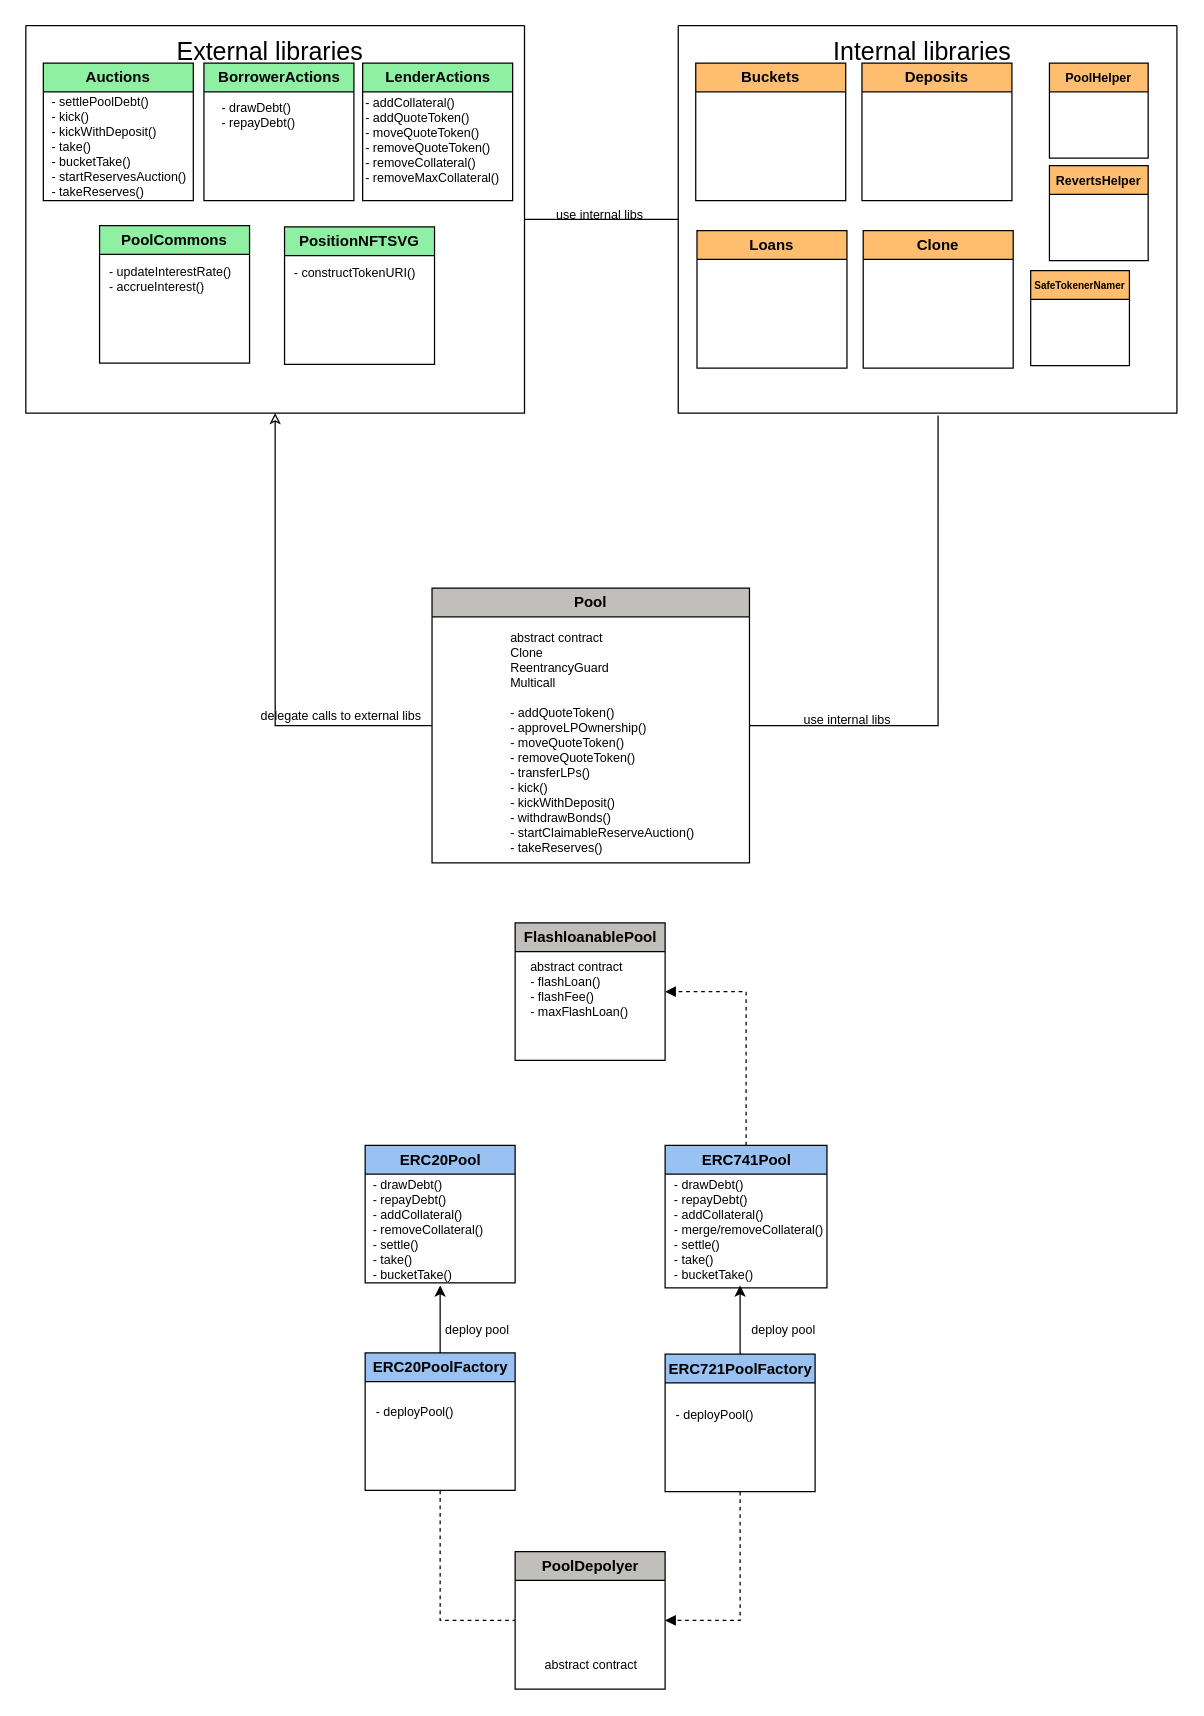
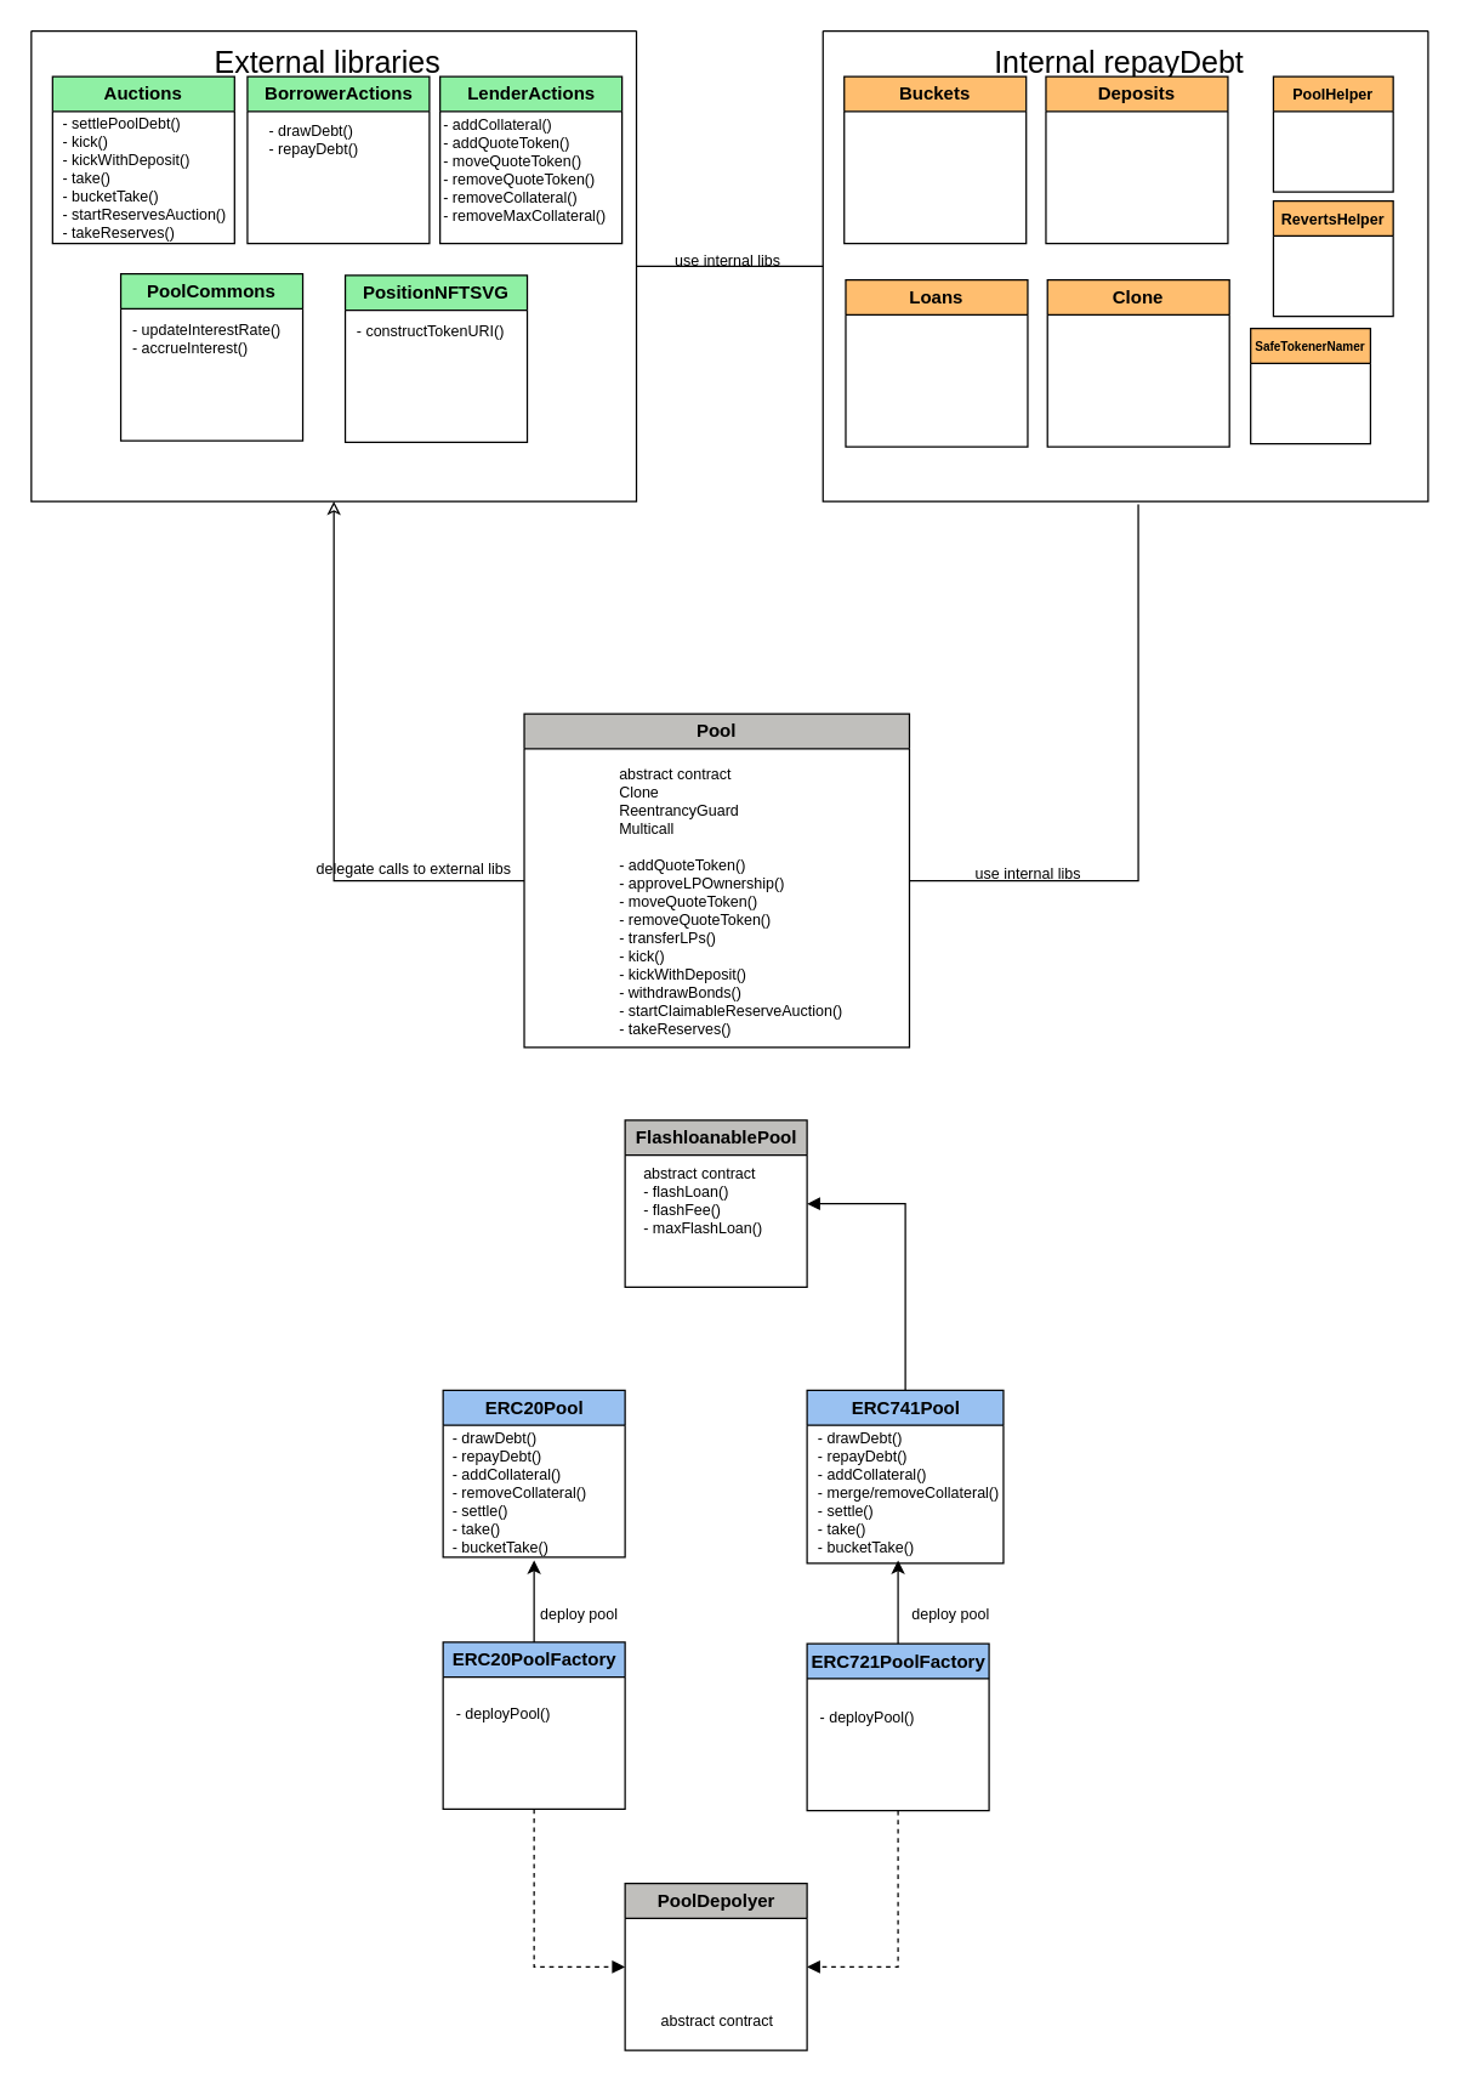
- <mxCell id="4" value="&lt;font style=&quot;font-size: 20px;&quot;&gt;Internal libraries&lt;br&gt;&lt;/font&gt;" style="text;html=1;align=center;verticalAlign=middle;resizable=0;points=[];autosize=1;strokeColor=none;fillColor=none;" parent="3" vertex="1"><mxGeometry x="110" width="170" height="40" as="geometry" /></mxCell>
+ <mxCell id="4" value="&lt;font style=&quot;font-size: 20px;&quot;&gt;Internal repayDebt&lt;br&gt;&lt;/font&gt;" style="text;html=1;align=center;verticalAlign=middle;resizable=0;points=[];autosize=1;strokeColor=none;fillColor=none;" parent="3" vertex="1"><mxGeometry x="110" width="170" height="40" as="geometry" /></mxCell>
- <mxCell id="27" style="edgeStyle=orthogonalEdgeStyle;rounded=0;orthogonalLoop=1;jettySize=auto;html=1;entryX=1;entryY=0.5;entryDx=0;entryDy=0;fontSize=10;endArrow=block;endFill=1;dashed=1;" parent="1" source="28" target="24" edge="1"><mxGeometry relative="1" as="geometry" /></mxCell>
+ <mxCell id="27" style="edgeStyle=orthogonalEdgeStyle;rounded=0;orthogonalLoop=1;jettySize=auto;html=1;entryX=1;entryY=0.5;entryDx=0;entryDy=0;fontSize=10;endArrow=block;endFill=1;dashed=0;" parent="1" source="28" target="24" edge="1"><mxGeometry relative="1" as="geometry" /></mxCell>
- <mxCell id="29" style="edgeStyle=orthogonalEdgeStyle;rounded=0;orthogonalLoop=1;jettySize=auto;html=1;exitX=0.5;exitY=1;exitDx=0;exitDy=0;entryX=0;entryY=0.5;entryDx=0;entryDy=0;dashed=1;fontSize=10;endArrow=none;endFill=1;" parent="1" source="31" target="35" edge="1"><mxGeometry relative="1" as="geometry"><mxPoint x="351.5" y="1106" as="sourcePoint" /><mxPoint x="411.5" y="1215" as="targetPoint" /></mxGeometry></mxCell>
+ <mxCell id="29" style="edgeStyle=orthogonalEdgeStyle;rounded=0;orthogonalLoop=1;jettySize=auto;html=1;exitX=0.5;exitY=1;exitDx=0;exitDy=0;entryX=0;entryY=0.5;entryDx=0;entryDy=0;dashed=1;fontSize=10;endArrow=block;endFill=1;" parent="1" source="31" target="35" edge="1"><mxGeometry relative="1" as="geometry"><mxPoint x="351.5" y="1106" as="sourcePoint" /><mxPoint x="411.5" y="1215" as="targetPoint" /></mxGeometry></mxCell>
